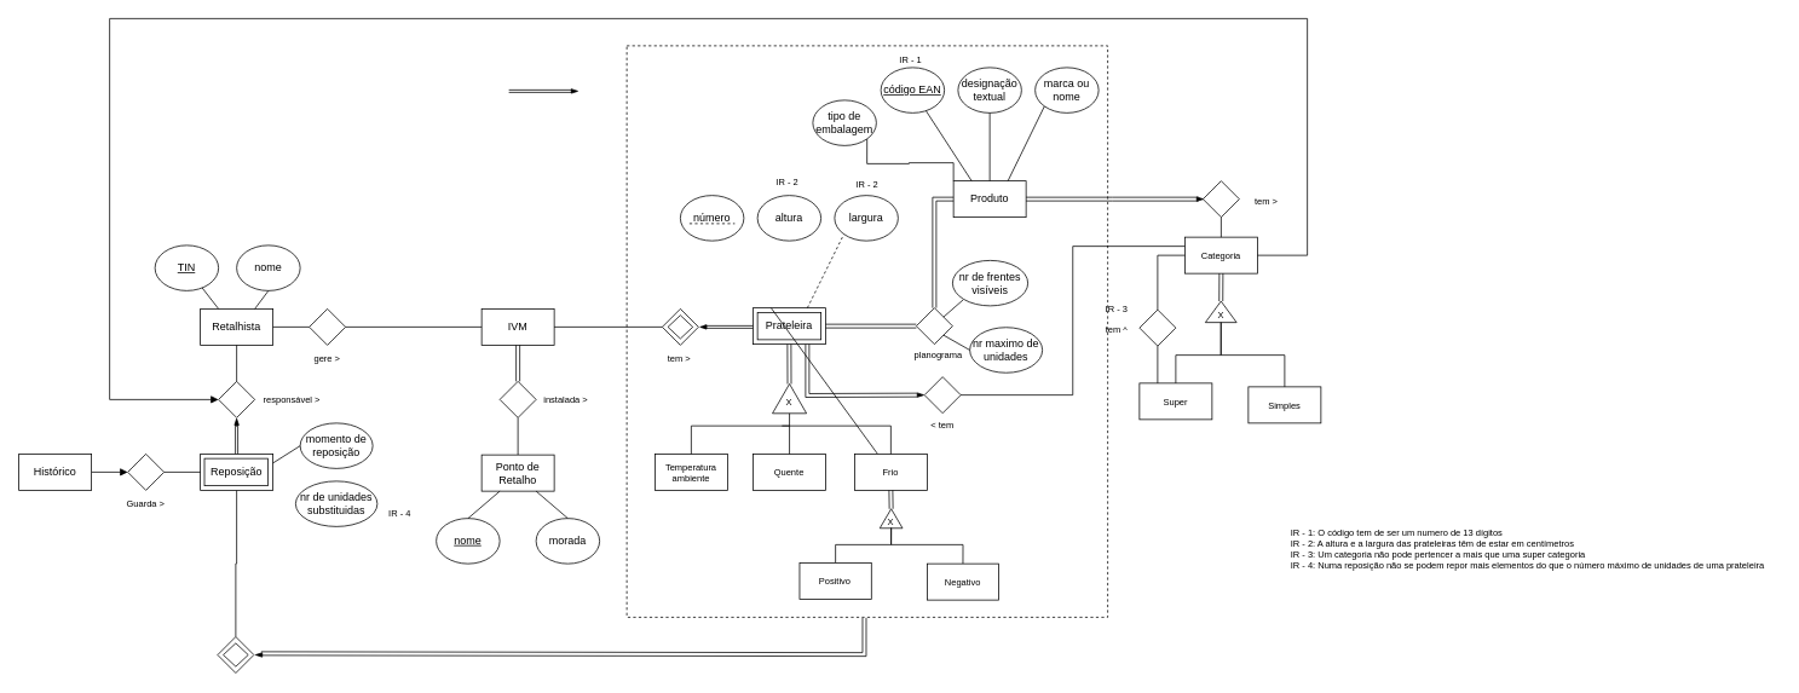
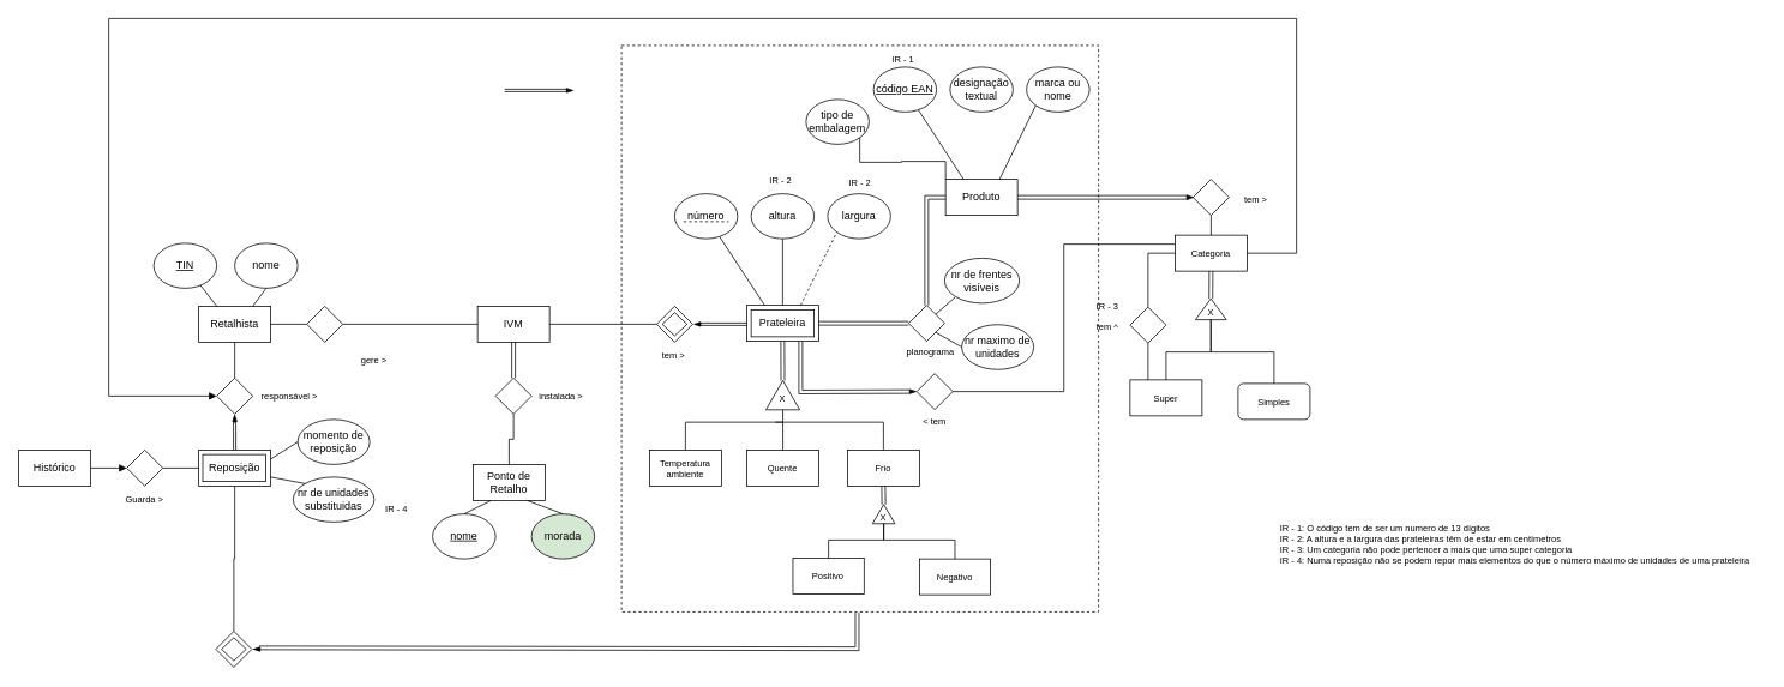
- <mxCell id="70" value="" style="endArrow=none;html=1;rounded=0;entryX=0.5;entryY=1;entryDx=0;entryDy=0;exitX=0.5;exitY=0;exitDx=0;exitDy=0;" edge="1" parent="65" source="66" target="68"><mxGeometry width="50" height="50" relative="1" as="geometry"><mxPoint x="90" y="70" as="sourcePoint" /><mxPoint x="180" y="30" as="targetPoint" /></mxGeometry></mxCell>
+ <mxCell id="18" value="" style="endArrow=none;html=1;rounded=0;entryX=0.5;entryY=1;entryDx=0;entryDy=0;exitX=0.5;exitY=0;exitDx=0;exitDy=0;" edge="1" parent="13" source="14" target="16"><mxGeometry width="50" height="50" relative="1" as="geometry"><mxPoint x="90" y="70" as="sourcePoint" /><mxPoint x="180" y="30" as="targetPoint" /></mxGeometry></mxCell>
- <mxCell id="37" value="gere &amp;gt;" style="text;html=1;strokeColor=none;fillColor=none;align=center;verticalAlign=middle;whiteSpace=wrap;rounded=0;fontSize=10;" vertex="1" parent="1"><mxGeometry x="340" y="380" width="40" height="30" as="geometry" /></mxCell>
+ <mxCell id="37" value="gere &amp;gt;" style="text;html=1;strokeColor=none;fillColor=none;align=center;verticalAlign=middle;whiteSpace=wrap;rounded=0;fontSize=10;" vertex="1" parent="1"><mxGeometry x="395" y="385" width="40" height="30" as="geometry" /></mxCell>
- <mxCell id="111" value="Simples" style="rounded=0;whiteSpace=wrap;html=1;shadow=0;sketch=0;fontSize=10;strokeColor=default;fillColor=none;gradientColor=none;" vertex="1" parent="1"><mxGeometry x="1375" y="426" width="80" height="40" as="geometry" /></mxCell>
+ <mxCell id="111" value="Simples" style="whiteSpace=wrap;html=1;shadow=0;sketch=0;fontSize=10;strokeColor=default;fillColor=none;gradientColor=none;rounded=1;" vertex="1" parent="1"><mxGeometry x="1375" y="426" width="80" height="40" as="geometry" /></mxCell>
- <mxCell id="17" value="" style="endArrow=none;html=1;rounded=0;exitX=0.25;exitY=0;exitDx=0;exitDy=0;" edge="1" parent="13" source="14" target="28"><mxGeometry width="50" height="50" relative="1" as="geometry"><mxPoint x="-10" y="100" as="sourcePoint" /><mxPoint x="40" y="50" as="targetPoint" /></mxGeometry></mxCell>
+ <mxCell id="17" value="" style="endArrow=none;html=1;rounded=0;exitX=0.25;exitY=0;exitDx=0;exitDy=0;" edge="1" parent="13" source="14" target="15"><mxGeometry width="50" height="50" relative="1" as="geometry"><mxPoint x="-10" y="100" as="sourcePoint" /><mxPoint x="40" y="50" as="targetPoint" /></mxGeometry></mxCell>
- <mxCell id="59" value="Ponto de Retalho" style="rounded=0;whiteSpace=wrap;html=1;" vertex="1" parent="1"><mxGeometry x="530" y="501" width="80" height="40" as="geometry" /></mxCell>
+ <mxCell id="59" value="Ponto de Retalho" style="rounded=0;whiteSpace=wrap;html=1;" vertex="1" parent="1"><mxGeometry x="525" y="516" width="80" height="40" as="geometry" /></mxCell>
+ <mxCell id="130" value="" style="endArrow=none;html=1;rounded=0;fontSize=10;exitX=1;exitY=0.75;exitDx=0;exitDy=0;entryX=0;entryY=0;entryDx=0;entryDy=0;" edge="1" parent="1" source="33" target="95"><mxGeometry width="50" height="50" relative="1" as="geometry"><mxPoint y="550" as="sourcePoint" x="290" /><mxPoint x="340" y="500" as="targetPoint" /></mxGeometry></mxCell>
- <mxCell id="62" value="morada" style="ellipse;whiteSpace=wrap;html=1;" vertex="1" parent="1"><mxGeometry x="590" y="571" width="70" height="50" as="geometry" /></mxCell>
+ <mxCell id="62" value="morada" style="ellipse;whiteSpace=wrap;html=1;fillColor=#d5e8d4;" vertex="1" parent="1"><mxGeometry x="590" y="571" width="70" height="50" as="geometry" /></mxCell>
